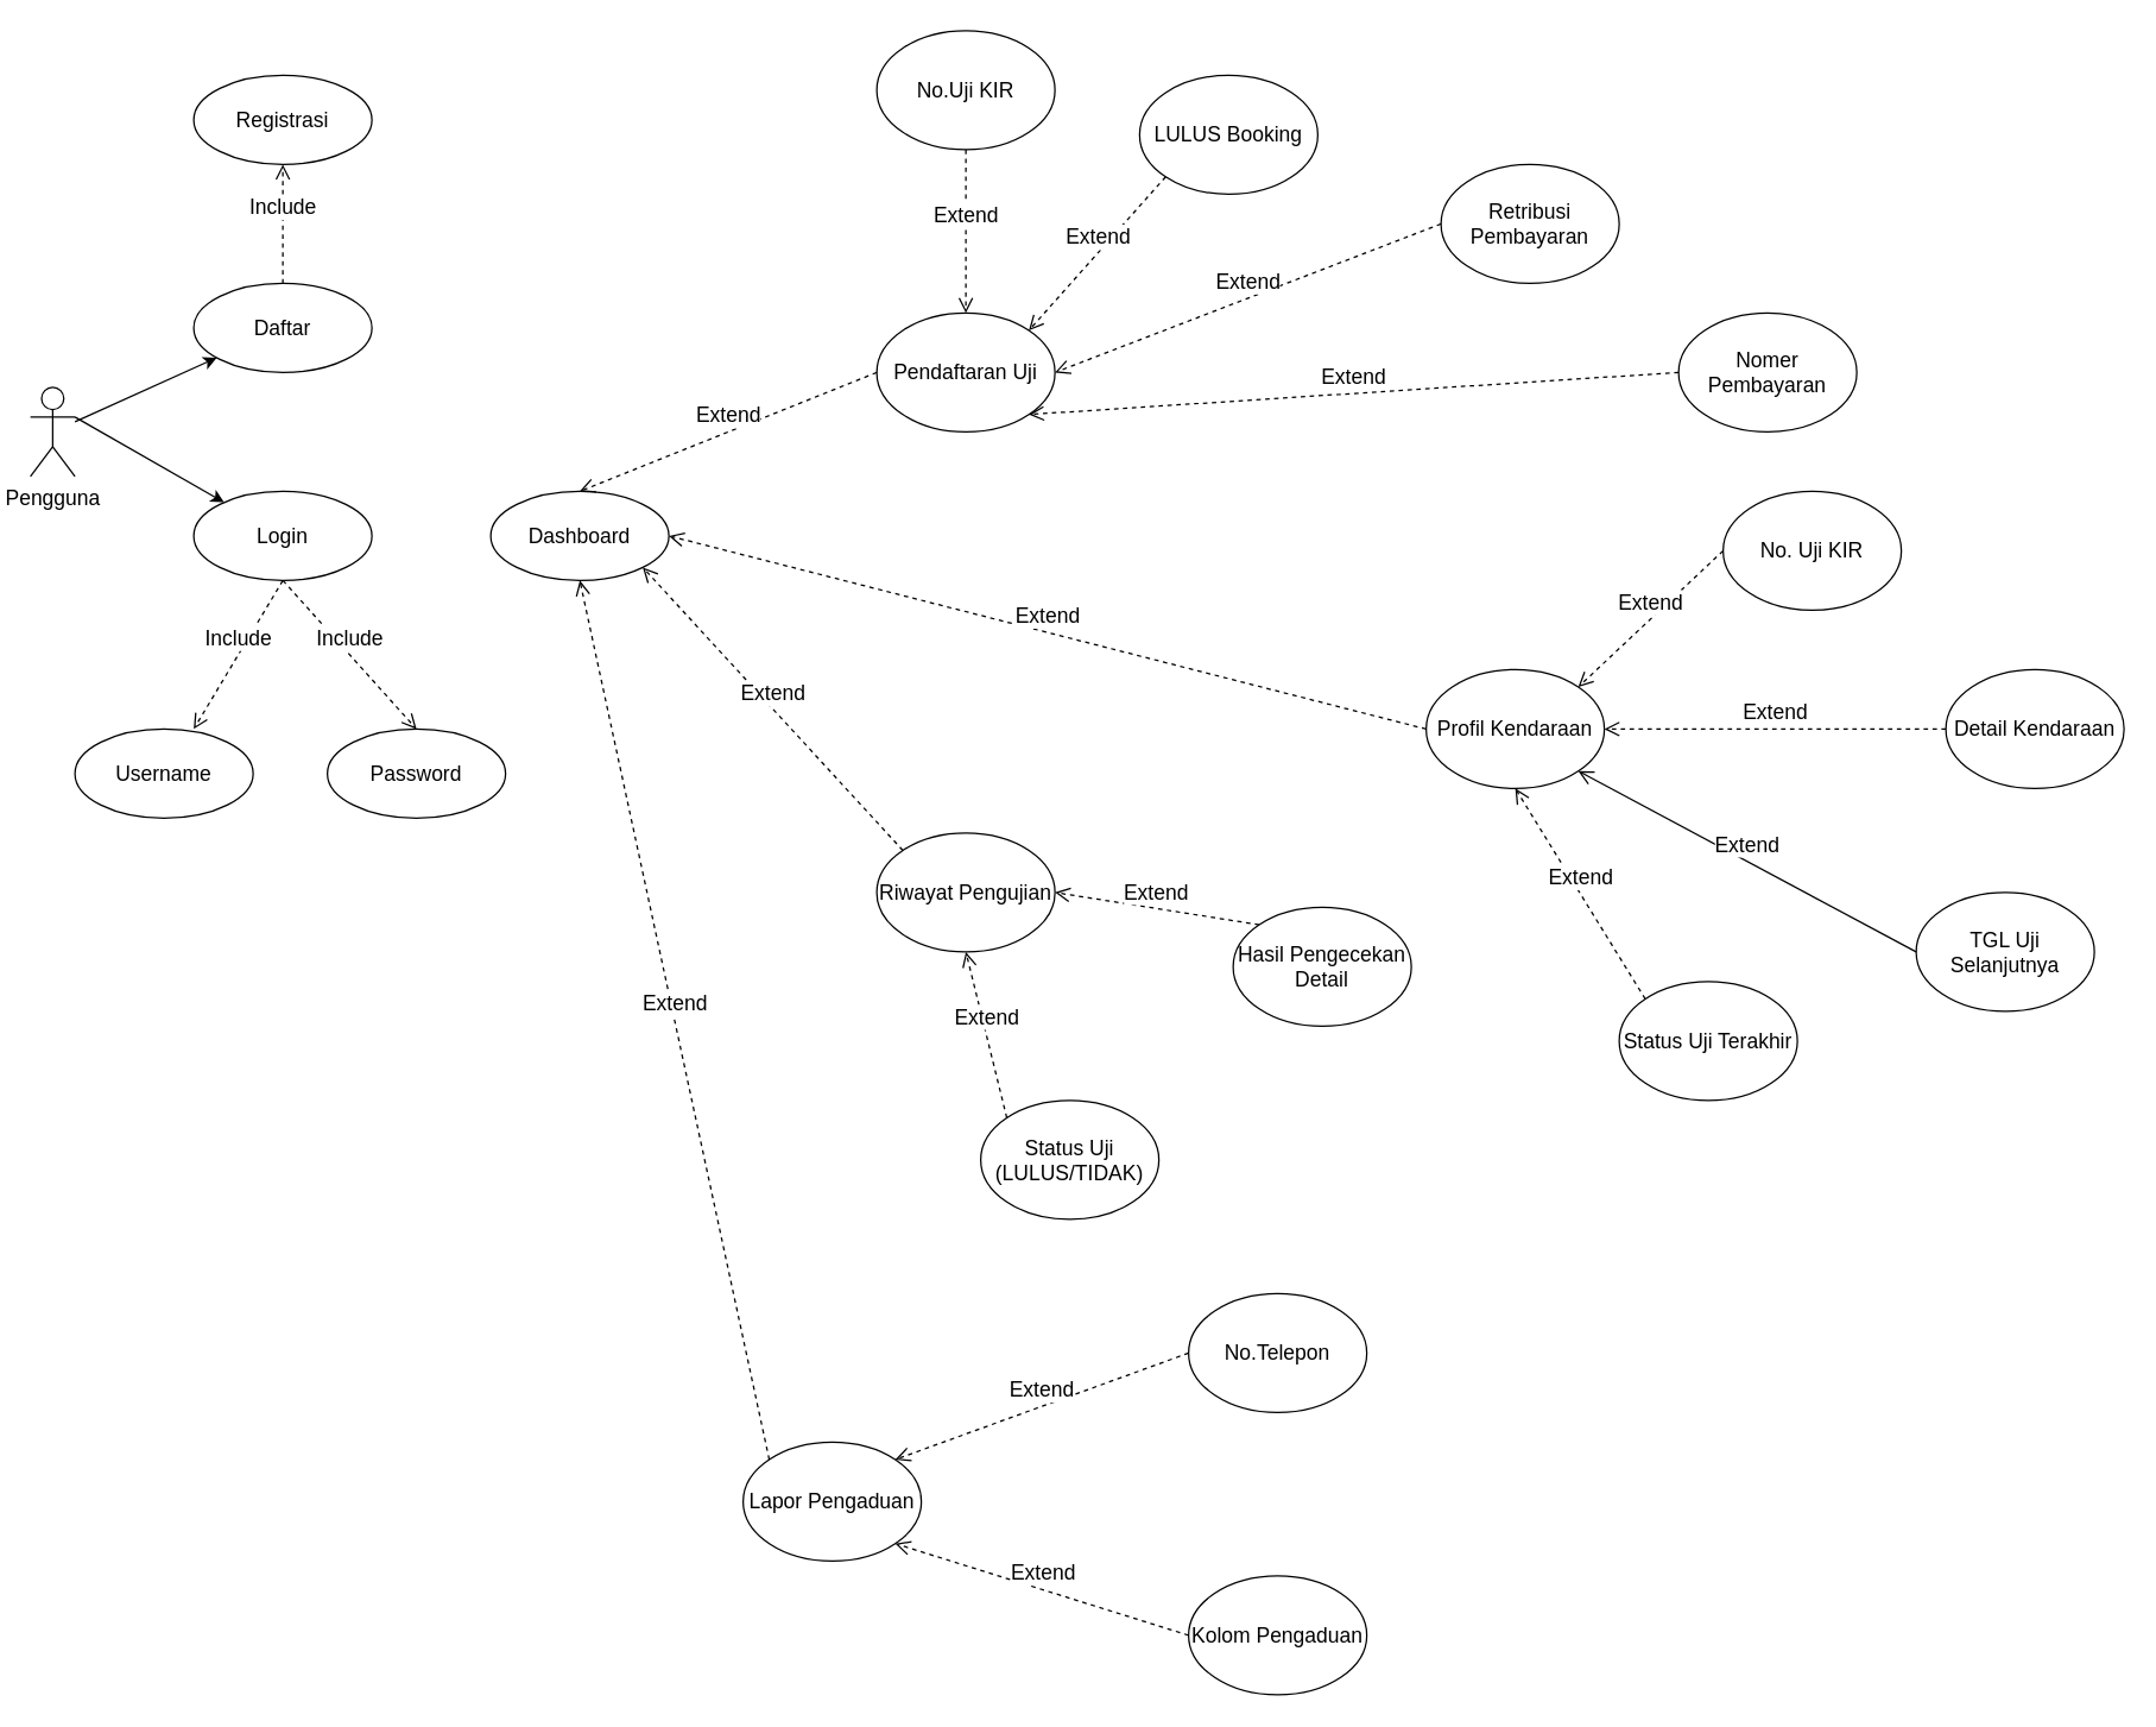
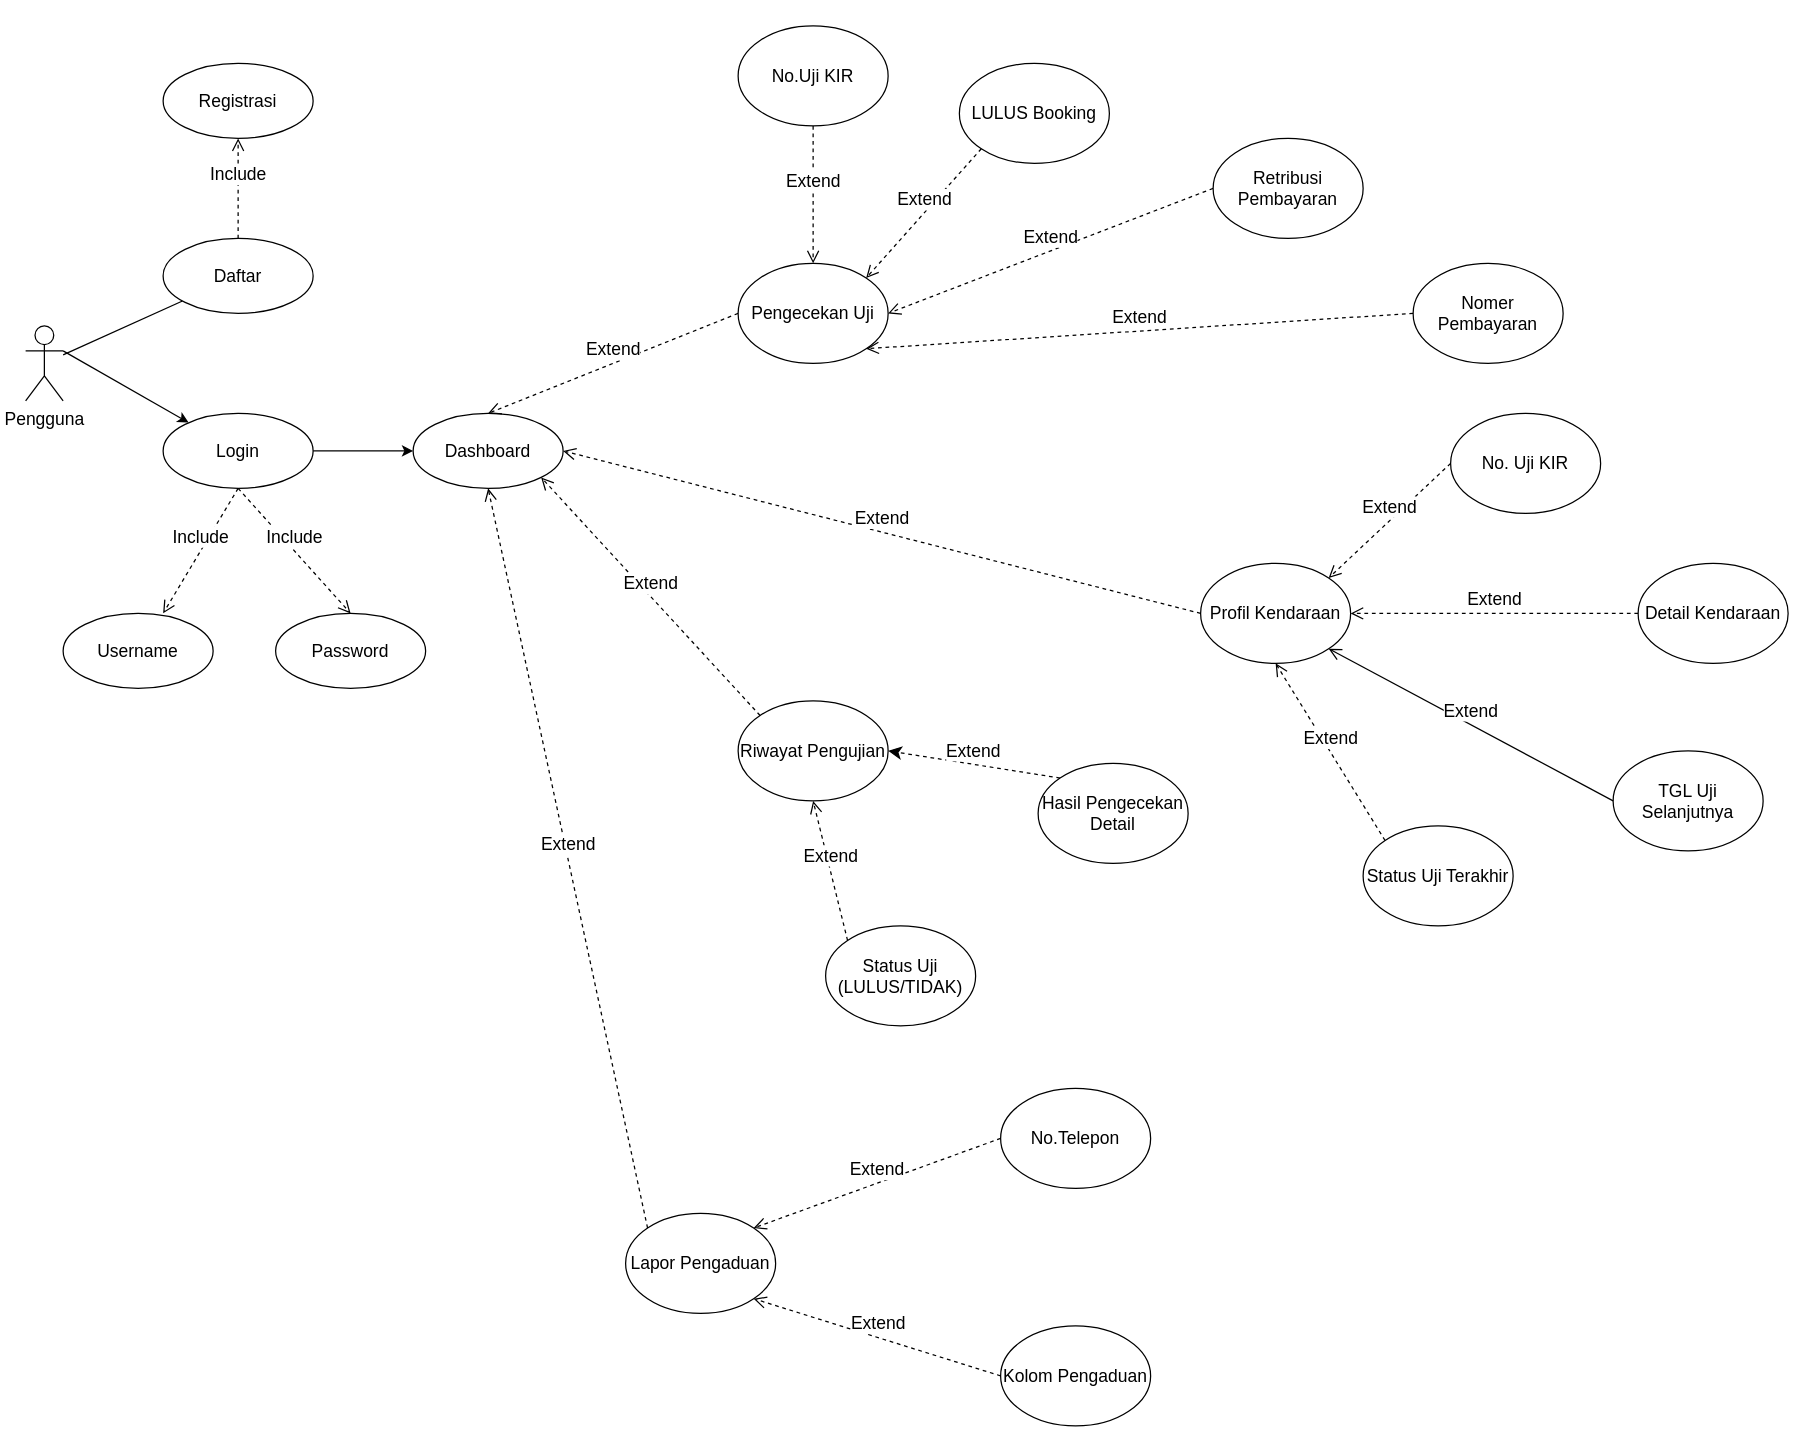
- <mxCell id="2" value="" style="edgeStyle=none;rounded=0;orthogonalLoop=1;jettySize=auto;html=1;fontSize=14;" edge="1" parent="1" source="4" target="5"><mxGeometry relative="1" as="geometry" /></mxCell>
+ <mxCell id="2" value="" style="edgeStyle=none;rounded=0;orthogonalLoop=1;jettySize=auto;html=1;fontSize=14;endArrow=none;" edge="1" parent="1" source="4" target="5"><mxGeometry relative="1" as="geometry" /></mxCell>
- <mxCell id="15" value="Pendaftaran Uji" style="ellipse;whiteSpace=wrap;html=1;labelBackgroundColor=none;labelBorderColor=none;fontSize=14;align=center;" vertex="1" parent="1"><mxGeometry x="590" y="210" width="120" height="80" as="geometry" /></mxCell>
+ <mxCell id="15" value="Pengecekan Uji" style="ellipse;whiteSpace=wrap;html=1;labelBackgroundColor=none;labelBorderColor=none;fontSize=14;align=center;" vertex="1" parent="1"><mxGeometry x="590" y="210" width="120" height="80" as="geometry" /></mxCell>
+ <mxCell id="6" value="" style="edgeStyle=none;rounded=0;orthogonalLoop=1;jettySize=auto;html=1;fontSize=14;" edge="1" parent="1" source="7" target="14"><mxGeometry relative="1" as="geometry" /></mxCell>
- <mxCell id="43" value="Extend" style="html=1;verticalAlign=bottom;endArrow=open;dashed=1;endSize=8;rounded=0;fontSize=14;entryX=1;entryY=0.5;entryDx=0;entryDy=0;exitX=0;exitY=0;exitDx=0;exitDy=0;" edge="1" parent="1" source="31" target="17"><mxGeometry relative="1" as="geometry"><mxPoint x="1180" y="300" as="sourcePoint" /><mxPoint x="742.426" y="328.284" as="targetPoint" /></mxGeometry></mxCell>
+ <mxCell id="43" value="Extend" style="html=1;verticalAlign=bottom;endArrow=classic;dashed=1;endSize=8;rounded=0;fontSize=14;entryX=1;entryY=0.5;entryDx=0;entryDy=0;exitX=0;exitY=0;exitDx=0;exitDy=0;" edge="1" parent="1" source="31" target="17"><mxGeometry relative="1" as="geometry"><mxPoint x="1180" y="300" as="sourcePoint" /><mxPoint x="742.426" y="328.284" as="targetPoint" /></mxGeometry></mxCell>
